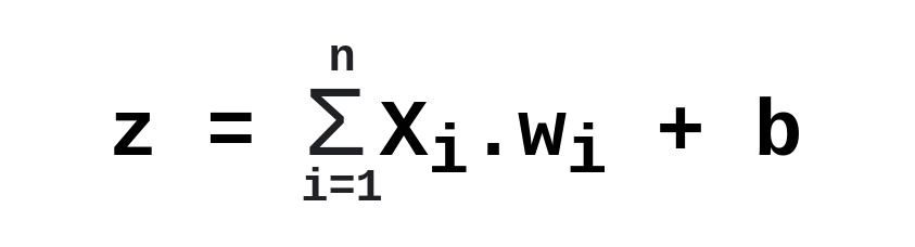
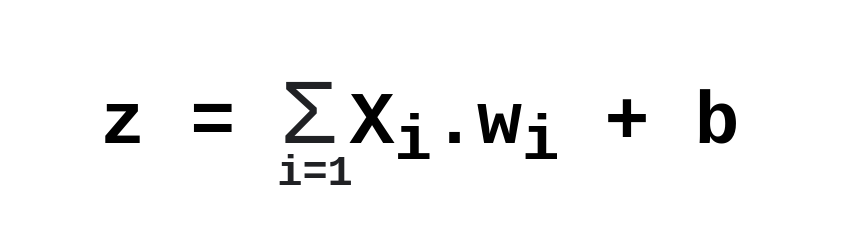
- <mxCell id="4" value="&lt;span style=&quot;color: rgb(32, 33, 36); text-align: left; background-color: rgb(255, 255, 255);&quot;&gt;&lt;font size=&quot;1&quot; style=&quot;&quot;&gt;&lt;b style=&quot;font-size: 28px;&quot;&gt;n&lt;/b&gt;&lt;/font&gt;&lt;/span&gt;" style="text;html=1;strokeColor=none;fillColor=none;align=center;verticalAlign=middle;whiteSpace=wrap;rounded=0;shadow=1;labelBackgroundColor=none;fontFamily=Courier New;fontSize=25;fontColor=#000000;" vertex="1" parent="1"><mxGeometry x="180" y="20" width="60" height="30" as="geometry" /></mxCell>
